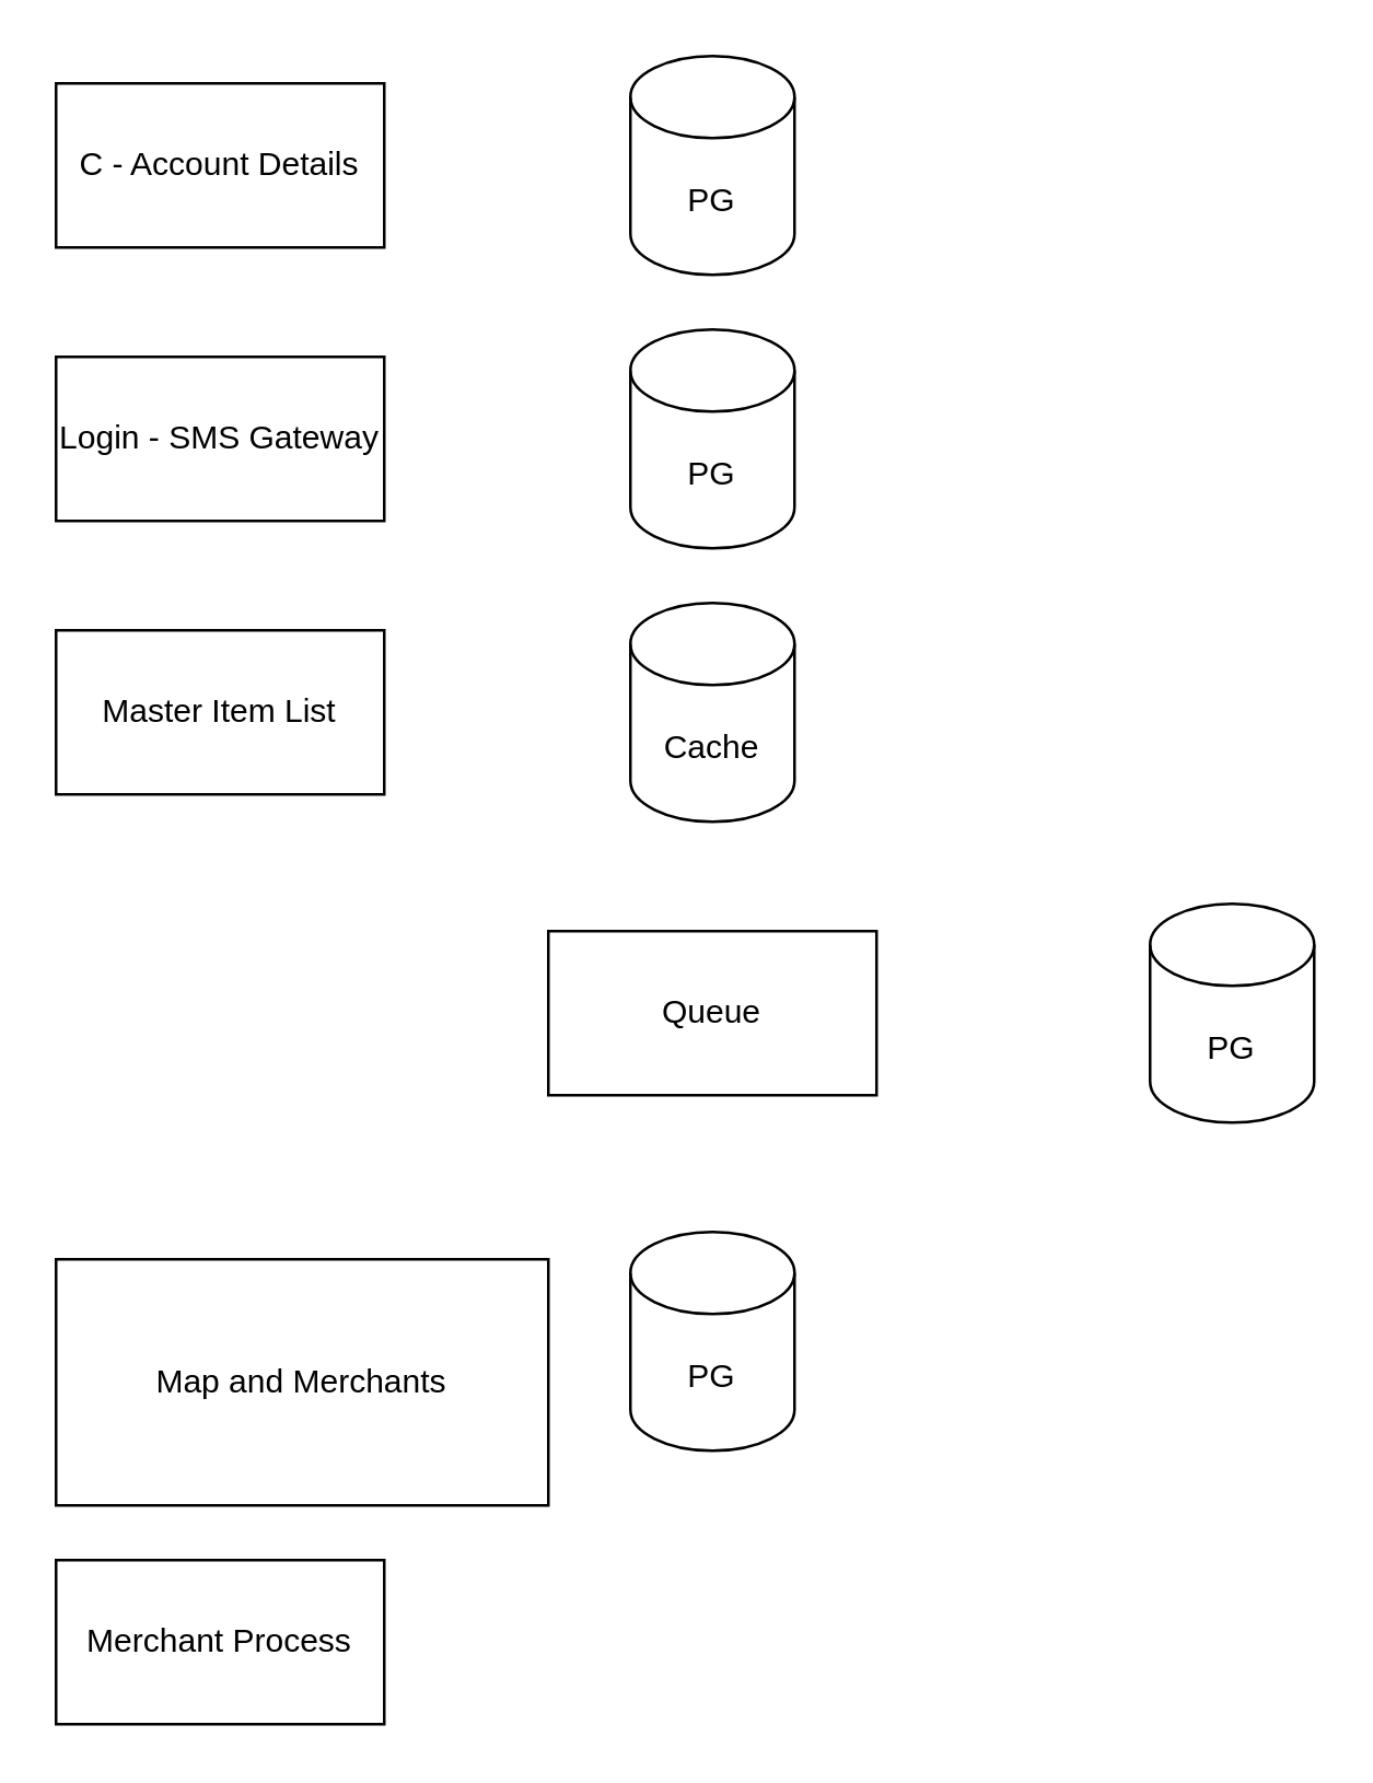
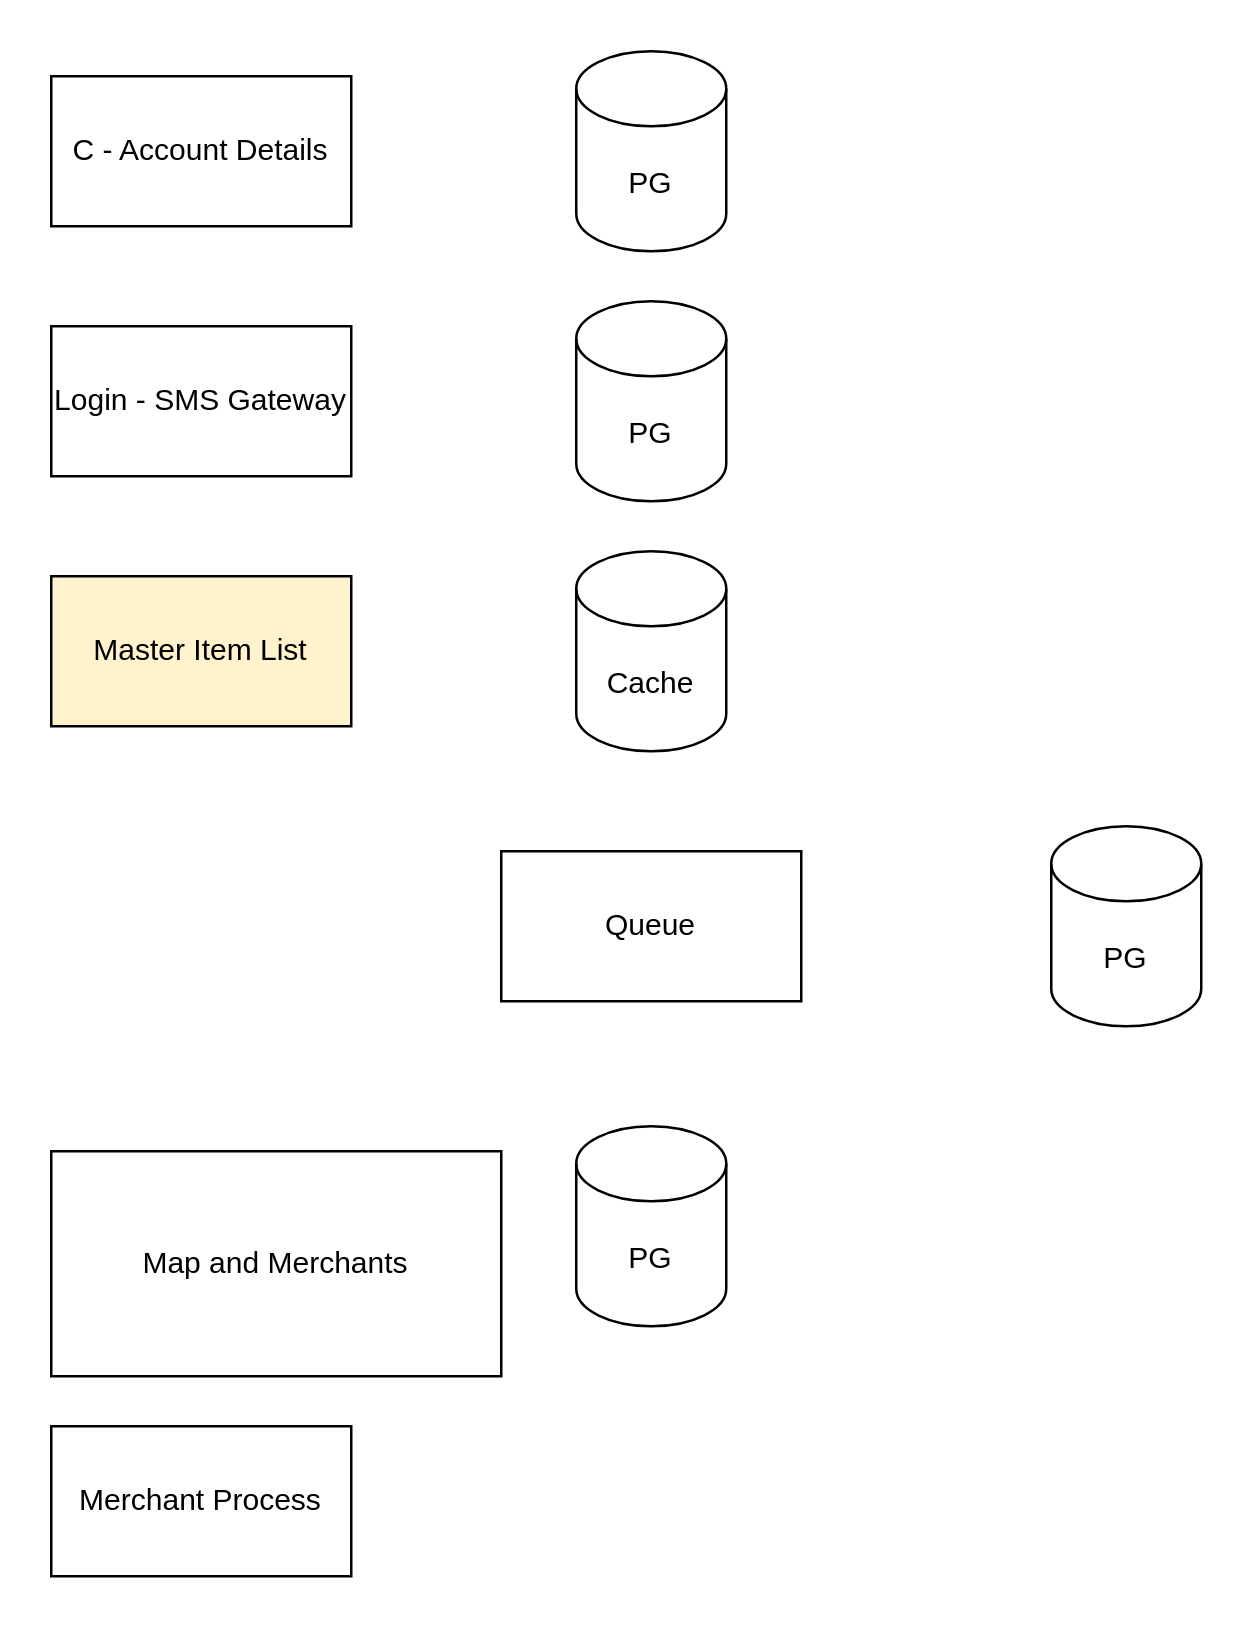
- <mxCell id="3" value="Master Item List" style="rounded=0;whiteSpace=wrap;html=1;" parent="1" vertex="1"><mxGeometry x="20" y="230" width="120" height="60" as="geometry" /></mxCell>
+ <mxCell id="3" value="Master Item List" style="rounded=0;whiteSpace=wrap;html=1;fillColor=#fff2cc;" parent="1" vertex="1"><mxGeometry x="20" y="230" width="120" height="60" as="geometry" /></mxCell>
